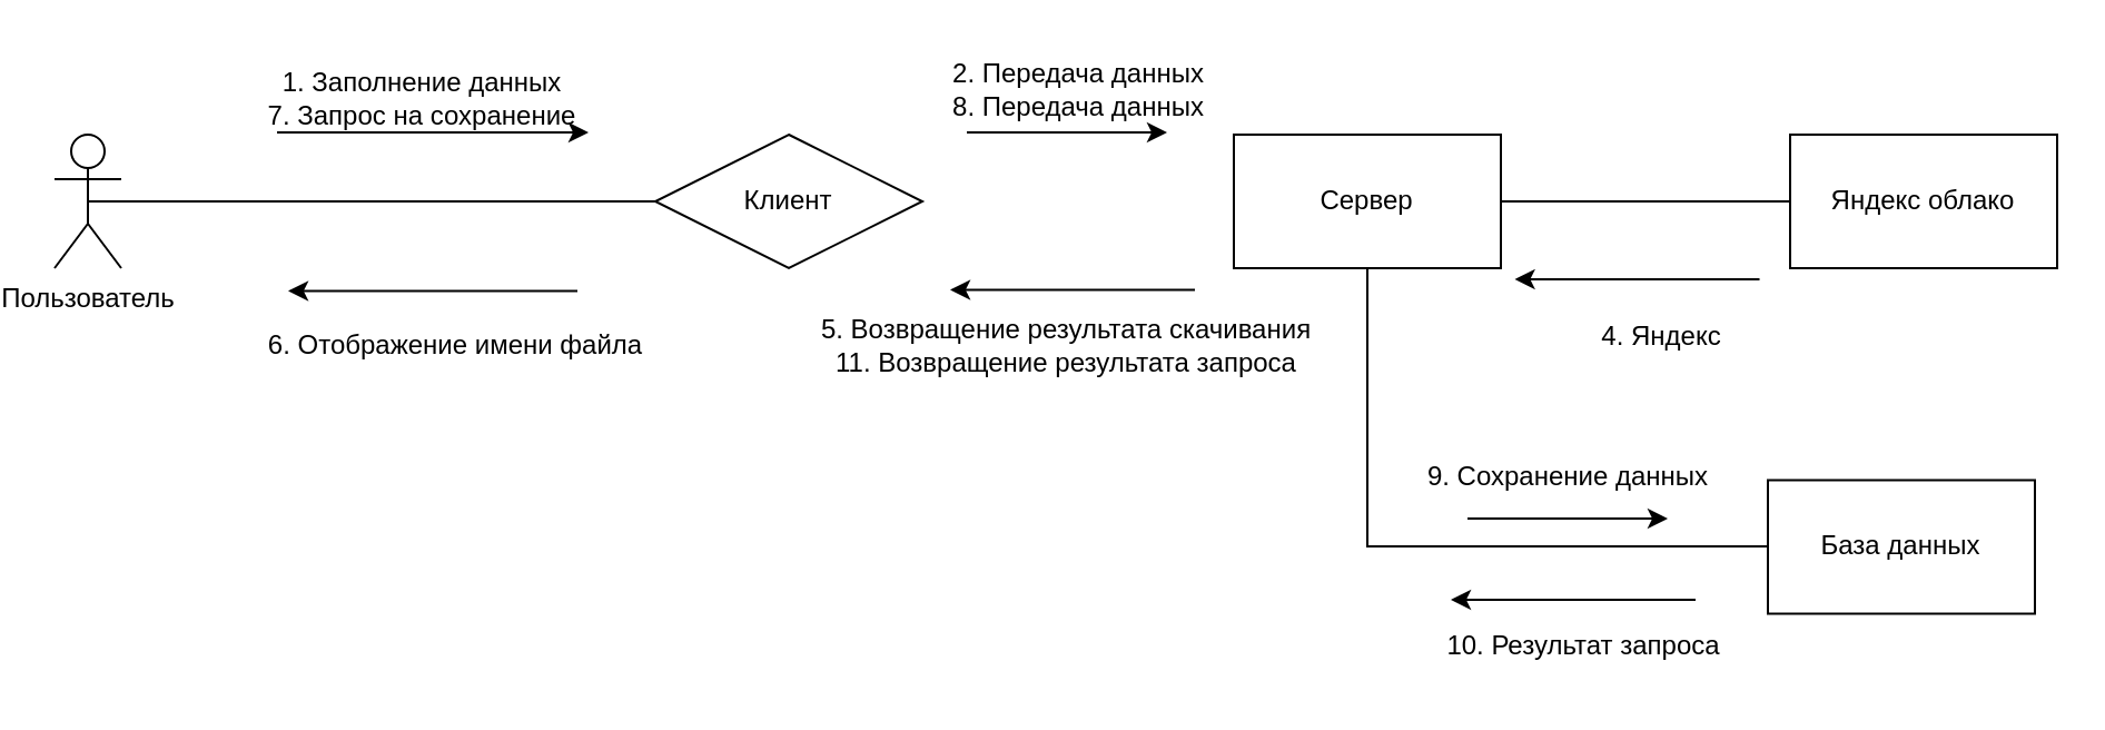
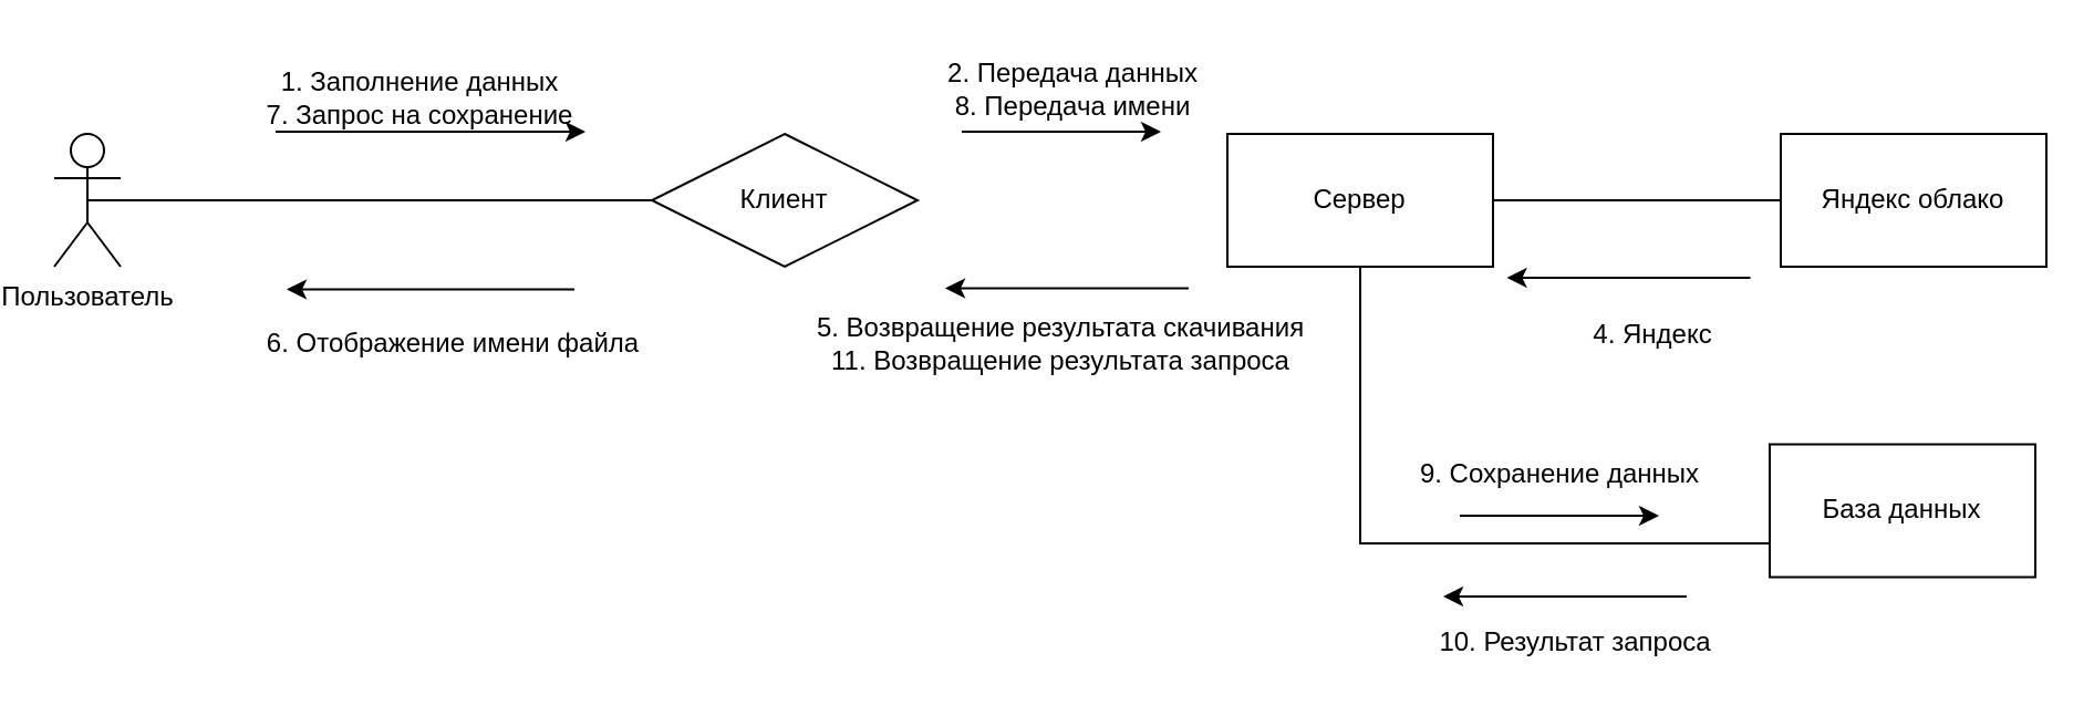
- <mxCell id="16" value="2. Передача данных&lt;br&gt;8. Передача данных" style="text;html=1;align=center;verticalAlign=middle;resizable=0;points=[];autosize=1;strokeColor=none;fillColor=none;" parent="1" vertex="1"><mxGeometry x="410" y="20" width="140" height="40" as="geometry" /></mxCell>
+ <mxCell id="16" value="2. Передача данных&lt;br&gt;8. Передача имени" style="text;html=1;align=center;verticalAlign=middle;resizable=0;points=[];autosize=1;strokeColor=none;fillColor=none;" parent="1" vertex="1"><mxGeometry x="410" y="20" width="140" height="40" as="geometry" /></mxCell>
- <mxCell id="14" value="База данных" style="whiteSpace=wrap;html=1;rounded=0;" parent="1" vertex="1"><mxGeometry x="790" y="215.25" width="120" height="60" as="geometry" /></mxCell>
+ <mxCell id="14" value="База данных" style="whiteSpace=wrap;html=1;rounded=0;" parent="1" vertex="1"><mxGeometry x="795" y="200.25" width="120" height="60" as="geometry" /></mxCell>
